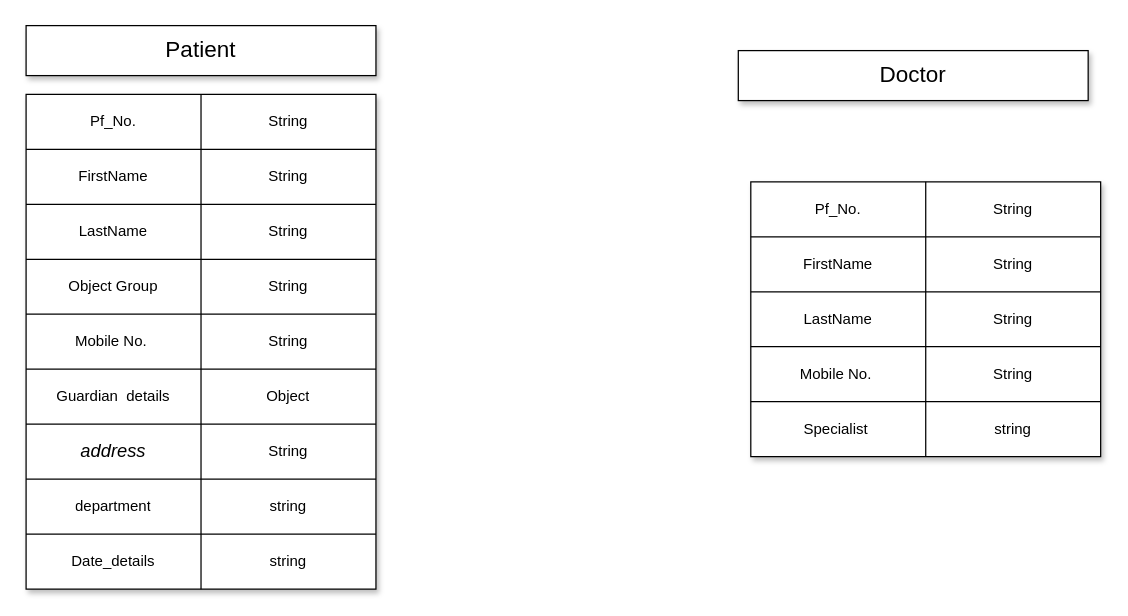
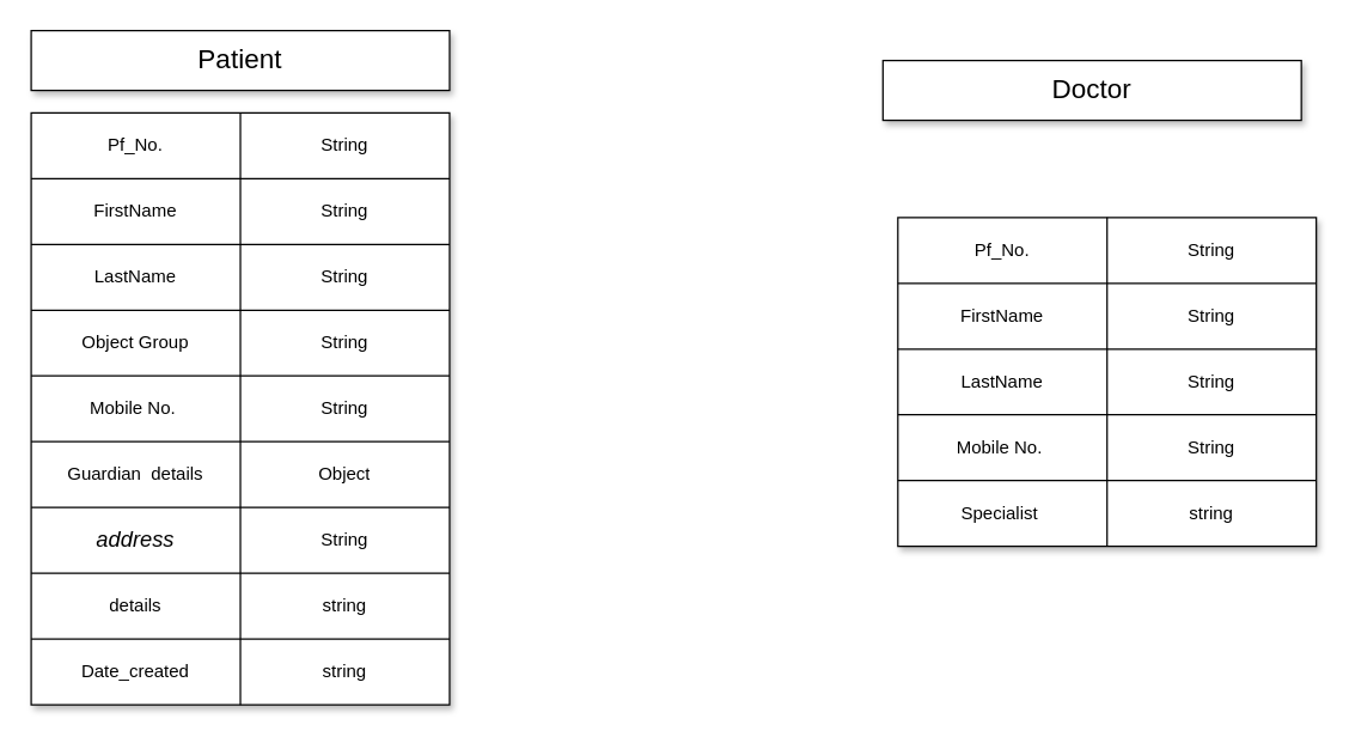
- <mxCell id="26" value="department" style="shape=partialRectangle;html=1;whiteSpace=wrap;connectable=0;strokeColor=inherit;overflow=hidden;fillColor=none;top=0;left=0;bottom=0;right=0;pointerEvents=1;shadow=1;" vertex="1" parent="25"><mxGeometry width="140" height="44" as="geometry"><mxRectangle width="140" height="44" as="alternateBounds" /></mxGeometry></mxCell>
+ <mxCell id="26" value="details" style="shape=partialRectangle;html=1;whiteSpace=wrap;connectable=0;strokeColor=inherit;overflow=hidden;fillColor=none;top=0;left=0;bottom=0;right=0;pointerEvents=1;shadow=1;" vertex="1" parent="25"><mxGeometry width="140" height="44" as="geometry"><mxRectangle width="140" height="44" as="alternateBounds" /></mxGeometry></mxCell>
- <mxCell id="29" value="Date_details" style="shape=partialRectangle;html=1;whiteSpace=wrap;connectable=0;strokeColor=inherit;overflow=hidden;fillColor=none;top=0;left=0;bottom=0;right=0;pointerEvents=1;shadow=1;" vertex="1" parent="28"><mxGeometry width="140" height="44" as="geometry"><mxRectangle width="140" height="44" as="alternateBounds" /></mxGeometry></mxCell>
+ <mxCell id="29" value="Date_created" style="shape=partialRectangle;html=1;whiteSpace=wrap;connectable=0;strokeColor=inherit;overflow=hidden;fillColor=none;top=0;left=0;bottom=0;right=0;pointerEvents=1;shadow=1;" vertex="1" parent="28"><mxGeometry width="140" height="44" as="geometry"><mxRectangle width="140" height="44" as="alternateBounds" /></mxGeometry></mxCell>
